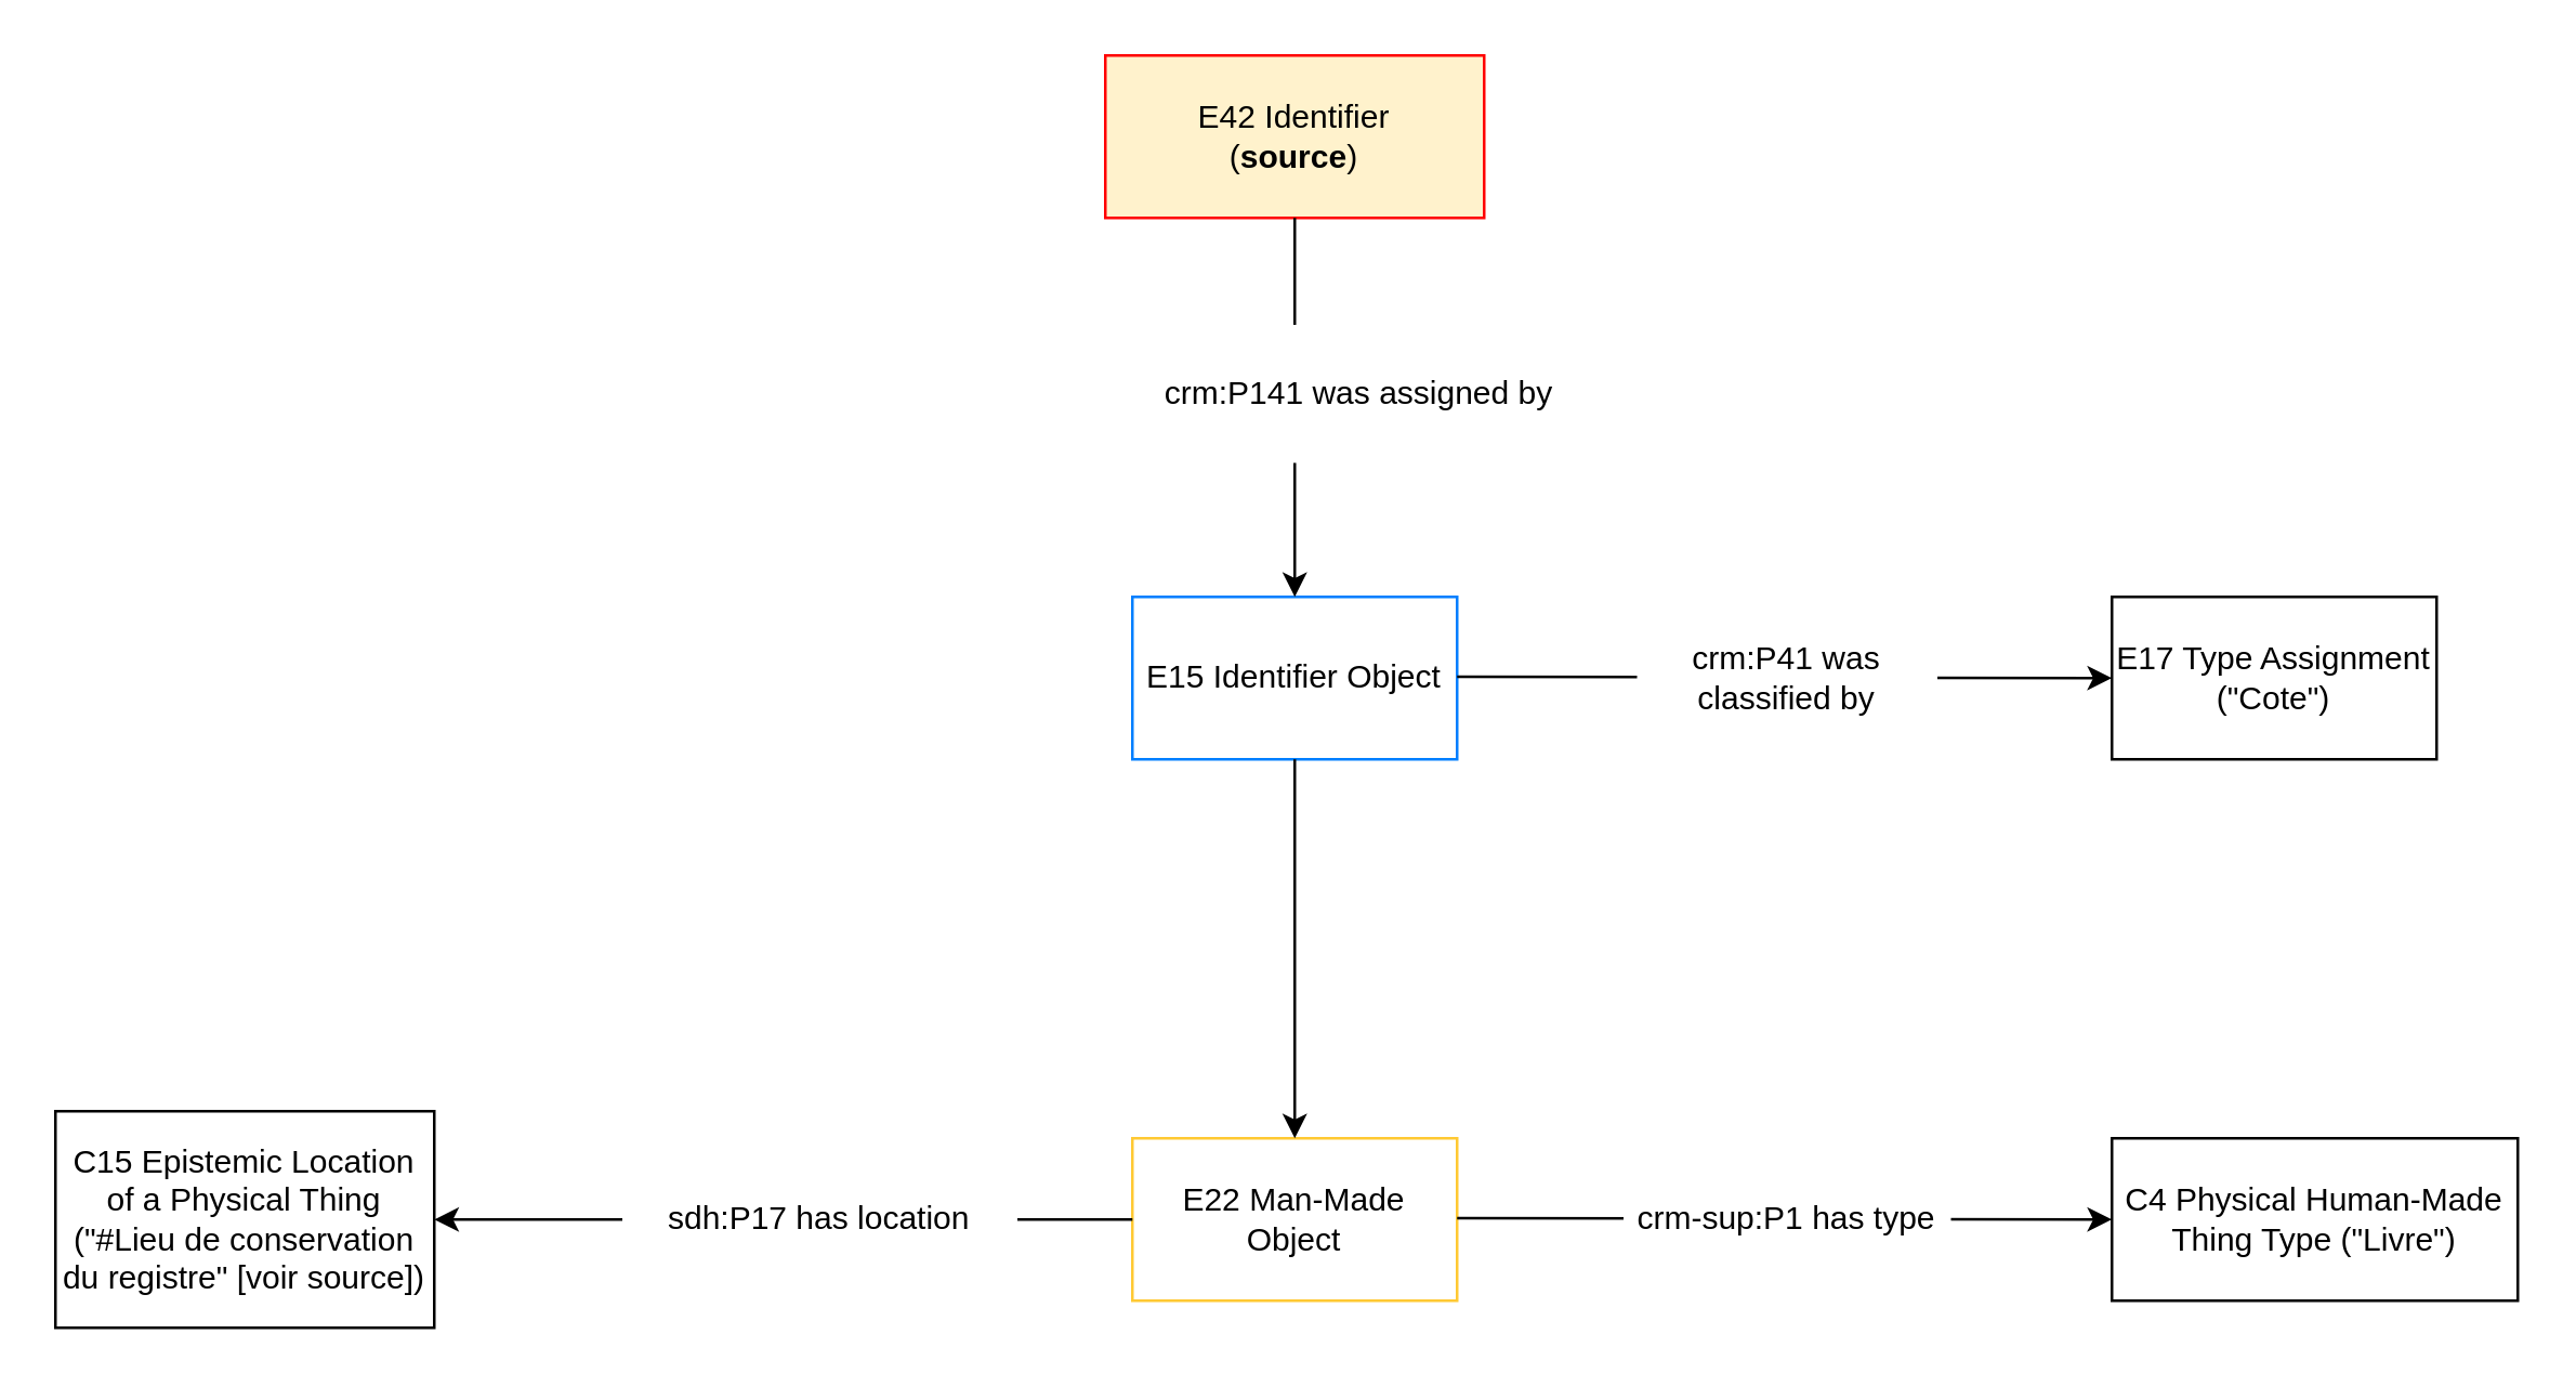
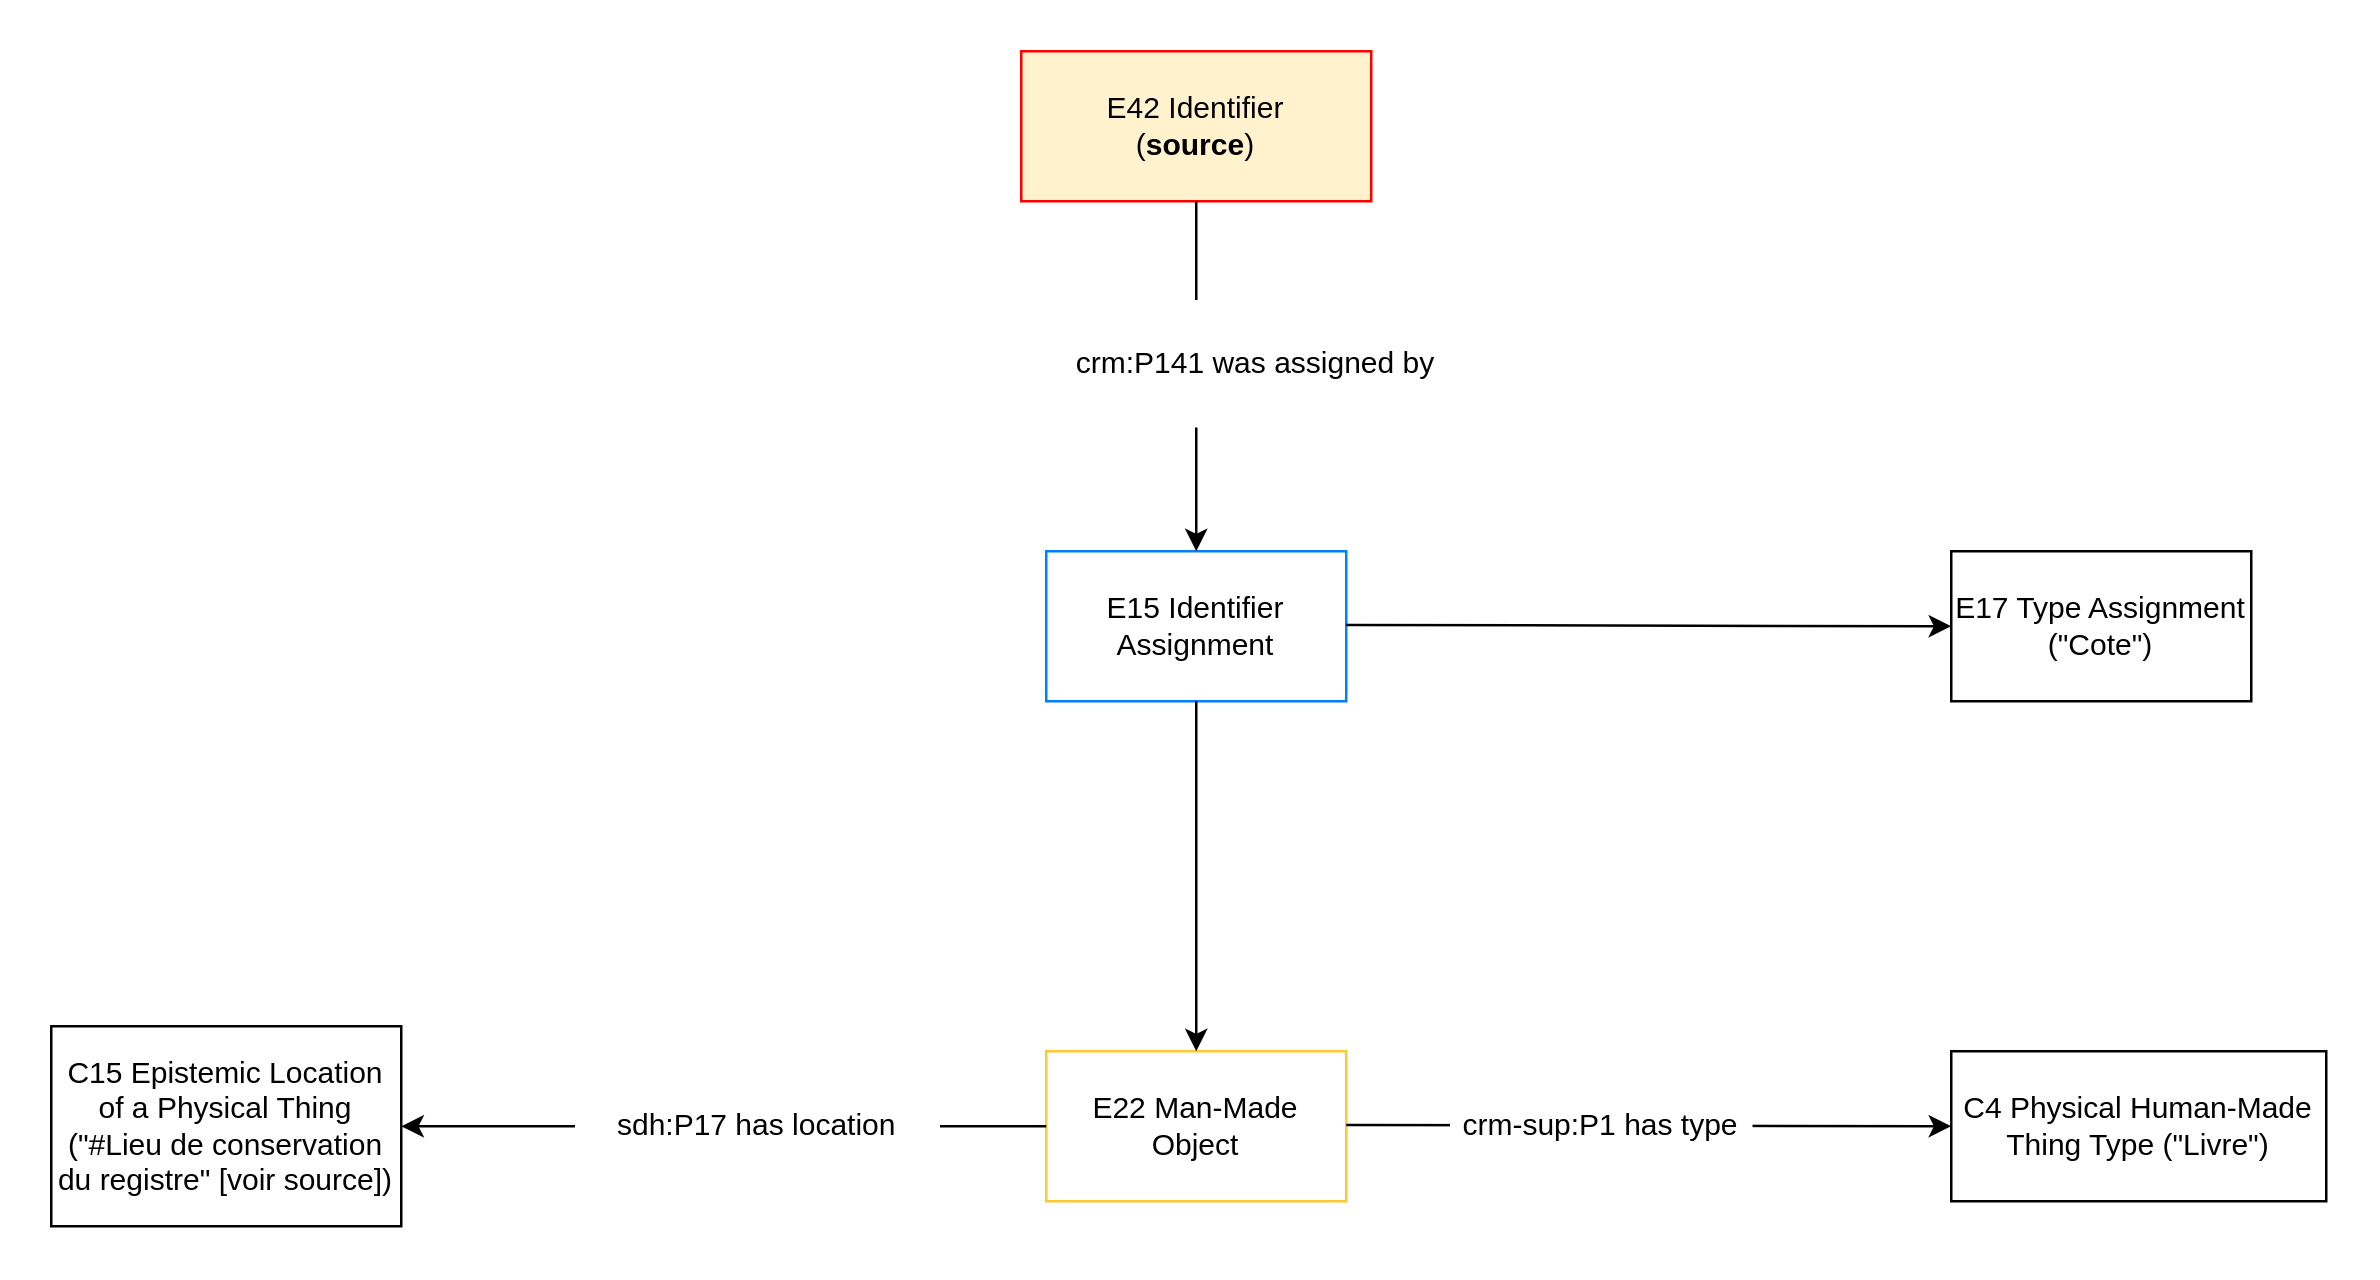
- <mxCell id="5" value="E15 Identifier Object" style="rounded=0;whiteSpace=wrap;html=1;strokeColor=#007FFF;" parent="1" vertex="1"><mxGeometry x="418" y="220" width="120" height="60" as="geometry" /></mxCell>
+ <mxCell id="5" value="E15 Identifier Assignment" style="rounded=0;whiteSpace=wrap;html=1;strokeColor=#007FFF;" parent="1" vertex="1"><mxGeometry x="418" y="220" width="120" height="60" as="geometry" /></mxCell>
- <mxCell id="16" value="crm:P41 was classified by" style="rounded=0;whiteSpace=wrap;html=1;strokeColor=#FFFFFF;" parent="1" vertex="1"><mxGeometry x="605" y="230" width="110" height="40" as="geometry" /></mxCell>
- <mxCell id="11" value="crm-sup:P1 has type" style="rounded=0;whiteSpace=wrap;html=1;strokeColor=#FFFFFF;" parent="1" vertex="1"><mxGeometry x="600" y="430" width="120" height="40" as="geometry" /></mxCell>
+ <mxCell id="11" value="crm-sup:P1 has type" style="rounded=0;whiteSpace=wrap;html=1;strokeColor=#FFFFFF;" parent="1" vertex="1"><mxGeometry x="580" y="430" width="120" height="40" as="geometry" /></mxCell>
